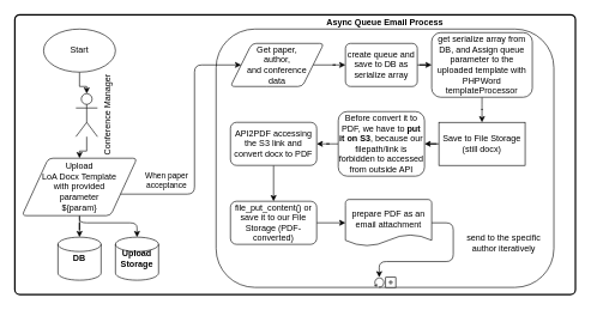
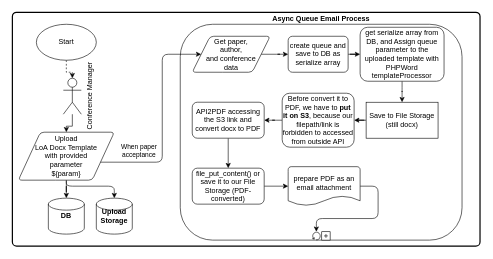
- <mxCell id="3" style="edgeStyle=orthogonalEdgeStyle;rounded=0;orthogonalLoop=1;jettySize=auto;html=1;entryX=0.5;entryY=0;entryDx=0;entryDy=0;entryPerimeter=0;" edge="1" parent="1" source="4" target="9"><mxGeometry relative="1" as="geometry" /></mxCell>
+ <mxCell id="3" style="edgeStyle=orthogonalEdgeStyle;rounded=0;orthogonalLoop=1;jettySize=auto;html=1;entryX=0.5;entryY=0;entryDx=0;entryDy=0;entryPerimeter=0;dashed=1;" edge="1" parent="1" source="4" target="9"><mxGeometry relative="1" as="geometry" /></mxCell>
- <mxCell id="33" value="send to the specific &lt;br&gt;author iteratively" style="text;html=1;align=center;verticalAlign=middle;resizable=0;points=[];autosize=1;" vertex="1" parent="1"><mxGeometry x="640" y="322.5" width="120" height="30" as="geometry" /></mxCell>
